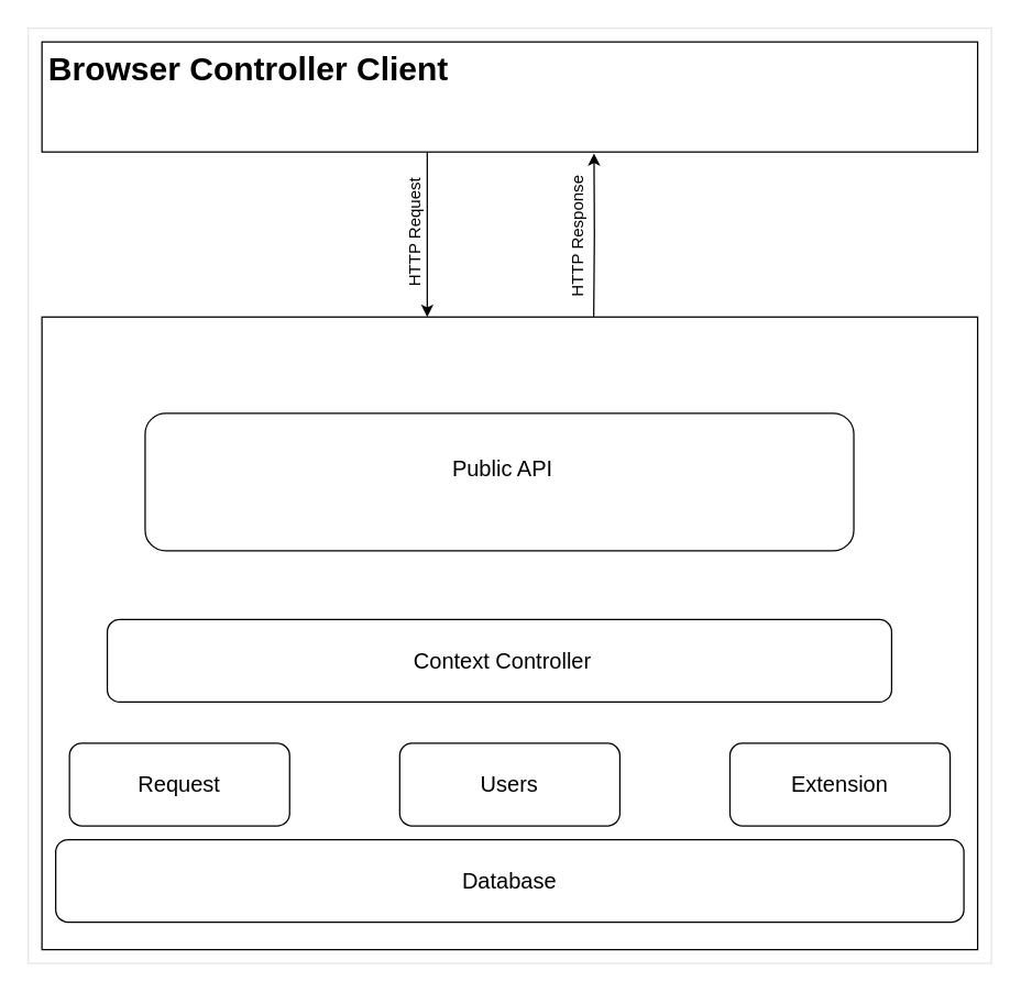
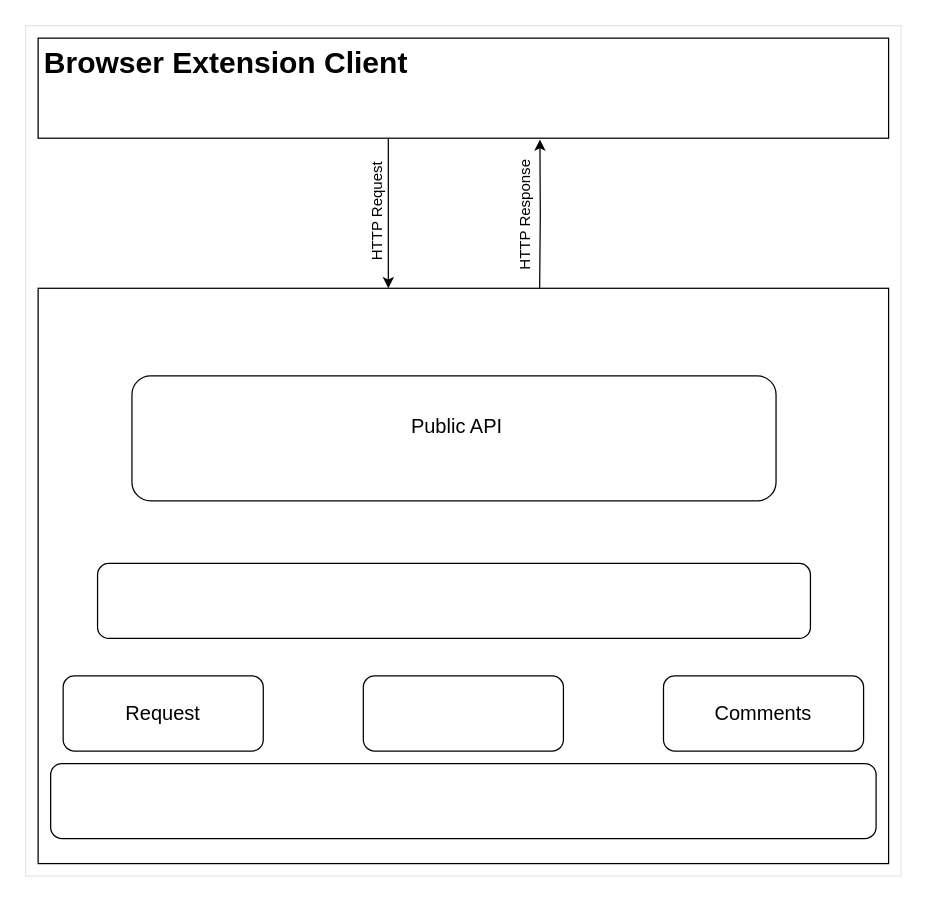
- <mxCell id="8" value="&lt;h1&gt;Browser Controller Client&lt;br&gt;&lt;/h1&gt;" style="text;html=1;strokeColor=none;fillColor=none;spacing=5;spacingTop=-20;whiteSpace=wrap;overflow=hidden;rounded=0;" vertex="1" parent="1"><mxGeometry x="30" y="30" width="320" height="120" as="geometry" /></mxCell>
+ <mxCell id="8" value="&lt;h1&gt;Browser Extension Client&lt;br&gt;&lt;/h1&gt;" style="text;html=1;strokeColor=none;fillColor=none;spacing=5;spacingTop=-20;whiteSpace=wrap;overflow=hidden;rounded=0;" vertex="1" parent="1"><mxGeometry x="30" y="30" width="320" height="120" as="geometry" /></mxCell>
- <mxCell id="15" value="Context Controller" style="text;html=1;strokeColor=none;fillColor=none;align=center;verticalAlign=middle;whiteSpace=wrap;rounded=0;fontSize=16;" vertex="1" parent="1"><mxGeometry x="90" y="465" width="550" height="30" as="geometry" /></mxCell>
- <mxCell id="16" value="&lt;div&gt;Users&lt;/div&gt;" style="text;html=1;strokeColor=none;fillColor=none;align=center;verticalAlign=middle;whiteSpace=wrap;rounded=0;fontSize=16;opacity=10;" vertex="1" parent="1"><mxGeometry x="300" y="555" width="140" height="30" as="geometry" /></mxCell>
- <mxCell id="17" value="Extension" style="text;html=1;strokeColor=none;fillColor=none;align=center;verticalAlign=middle;whiteSpace=wrap;rounded=0;fontSize=16;opacity=10;" vertex="1" parent="1"><mxGeometry x="540" y="555" width="140" height="30" as="geometry" /></mxCell>
+ <mxCell id="17" value="Comments" style="text;html=1;strokeColor=none;fillColor=none;align=center;verticalAlign=middle;whiteSpace=wrap;rounded=0;fontSize=16;opacity=10;" vertex="1" parent="1"><mxGeometry x="540" y="555" width="140" height="30" as="geometry" /></mxCell>
- <mxCell id="18" value="Database" style="text;html=1;strokeColor=none;fillColor=none;align=center;verticalAlign=middle;whiteSpace=wrap;rounded=0;fontSize=16;opacity=10;" vertex="1" parent="1"><mxGeometry x="50" y="620" width="640" height="40" as="geometry" /></mxCell>
